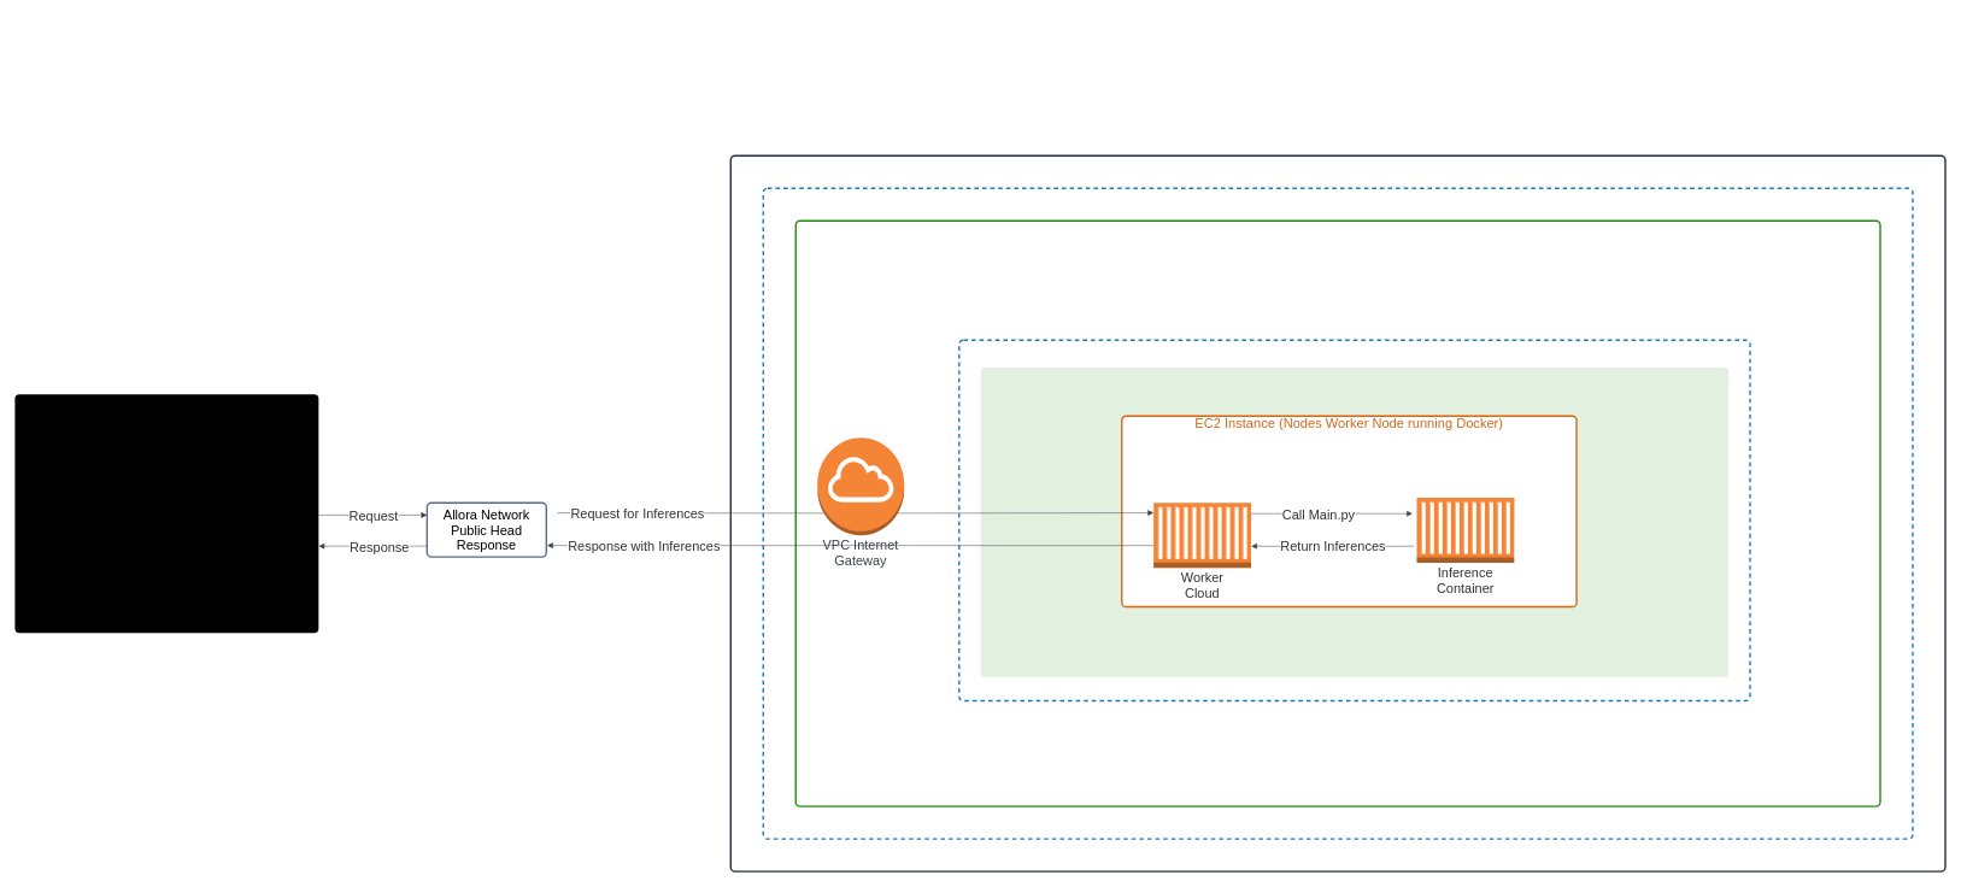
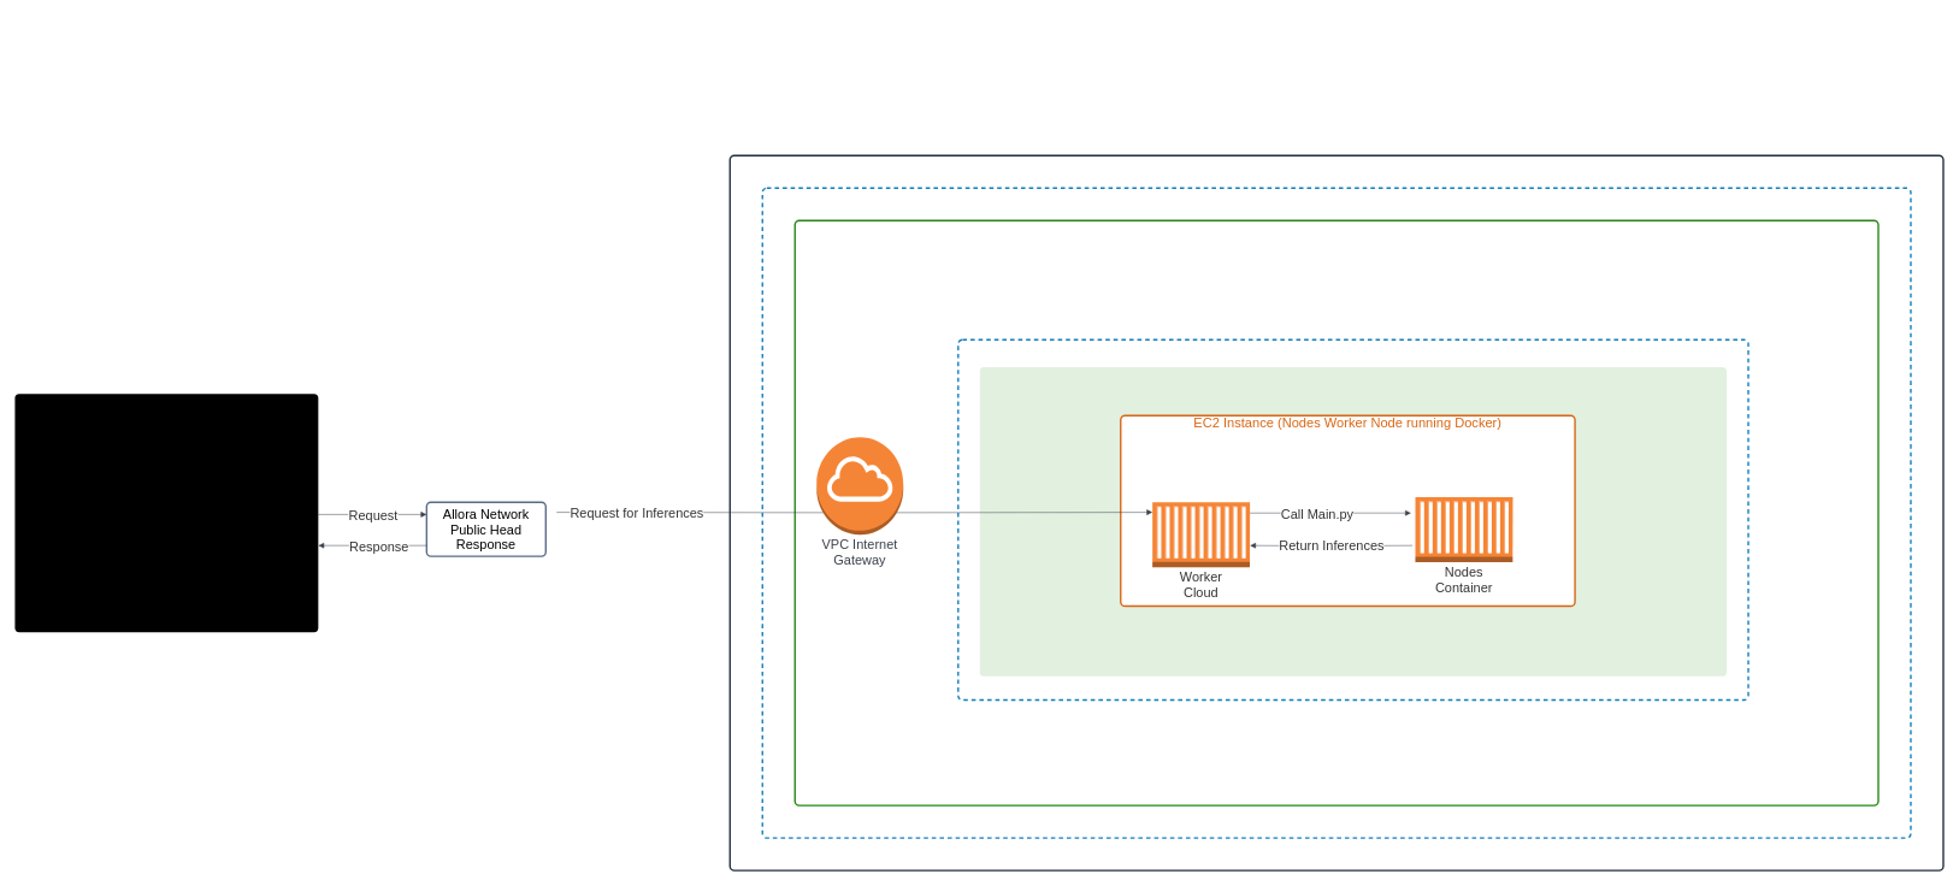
- <mxCell id="14" value="" style="html=1;jettySize=18;whiteSpace=wrap;fontSize=13;strokeColor=#3a414a;strokeOpacity=100;strokeWidth=0.8;rounded=1;arcSize=24;edgeStyle=orthogonalEdgeStyle;startArrow=none;endArrow=block;endFill=1;exitX=0;exitY=0.657;exitPerimeter=0;entryX=1.007;entryY=0.788;entryPerimeter=0;lucidId=kj2NyueEfGJ9;" edge="1" source="27" target="13" parent="1"><mxGeometry width="100" height="100" relative="1" as="geometry"><Array as="points" /></mxGeometry></mxCell>
- <mxCell id="15" value="Response with Inferences" style="text;html=1;resizable=0;labelBackgroundColor=default;align=center;verticalAlign=middle;fontColor=#333333;fontSize=18.3;" vertex="1" parent="14"><mxGeometry x="0.684" relative="1" as="geometry"><mxPoint as="offset" /></mxGeometry></mxCell>
- <mxCell id="28" value="Inference Container" style="html=1;overflow=block;blockSpacing=1;whiteSpace=wrap;shape=mxgraph.aws3.ec2_compute_container;labelPosition=center;verticalLabelPosition=bottom;align=center;verticalAlign=top;pointerEvents=1;fontSize=18.3;fontColor=#333333;spacing=3.8;strokeColor=none;strokeOpacity=100;rounded=1;absoluteArcSize=1;arcSize=12;fillColor=#f58536;dashed=1;fixDash=1;dashPattern=1 4;strokeWidth=0;lucidId=ruYOFB6uyYjL;" vertex="1" parent="1"><mxGeometry x="1959" y="688" width="135" height="90" as="geometry" /></mxCell>
+ <mxCell id="28" value="Nodes Container" style="html=1;overflow=block;blockSpacing=1;whiteSpace=wrap;shape=mxgraph.aws3.ec2_compute_container;labelPosition=center;verticalLabelPosition=bottom;align=center;verticalAlign=top;pointerEvents=1;fontSize=18.3;fontColor=#333333;spacing=3.8;strokeColor=none;strokeOpacity=100;rounded=1;absoluteArcSize=1;arcSize=12;fillColor=#f58536;dashed=1;fixDash=1;dashPattern=1 4;strokeWidth=0;lucidId=ruYOFB6uyYjL;" vertex="1" parent="1"><mxGeometry x="1959" y="688" width="135" height="90" as="geometry" /></mxCell>
